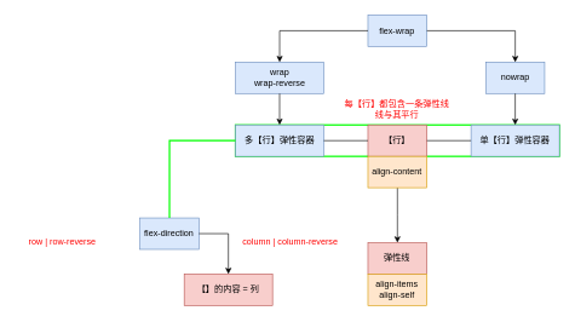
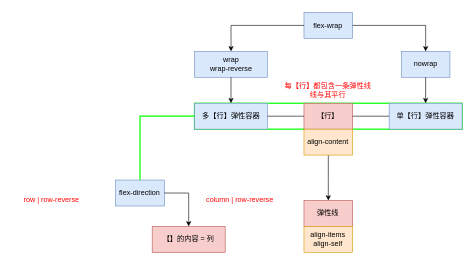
- <mxCell id="23" value="&lt;font color=&quot;#ff0000&quot;&gt;column | column-reverse&lt;/font&gt;" style="text;html=1;align=center;verticalAlign=middle;resizable=0;points=[];autosize=1;strokeColor=none;" vertex="1" parent="18"><mxGeometry x="304.225" y="32.432" width="150" height="20" as="geometry" /></mxCell>
+ <mxCell id="23" value="&lt;font color=&quot;#ff0000&quot;&gt;column | row-reverse&lt;/font&gt;" style="text;html=1;align=center;verticalAlign=middle;resizable=0;points=[];autosize=1;strokeColor=none;" vertex="1" parent="18"><mxGeometry x="304.225" y="32.432" width="150" height="20" as="geometry" /></mxCell>
